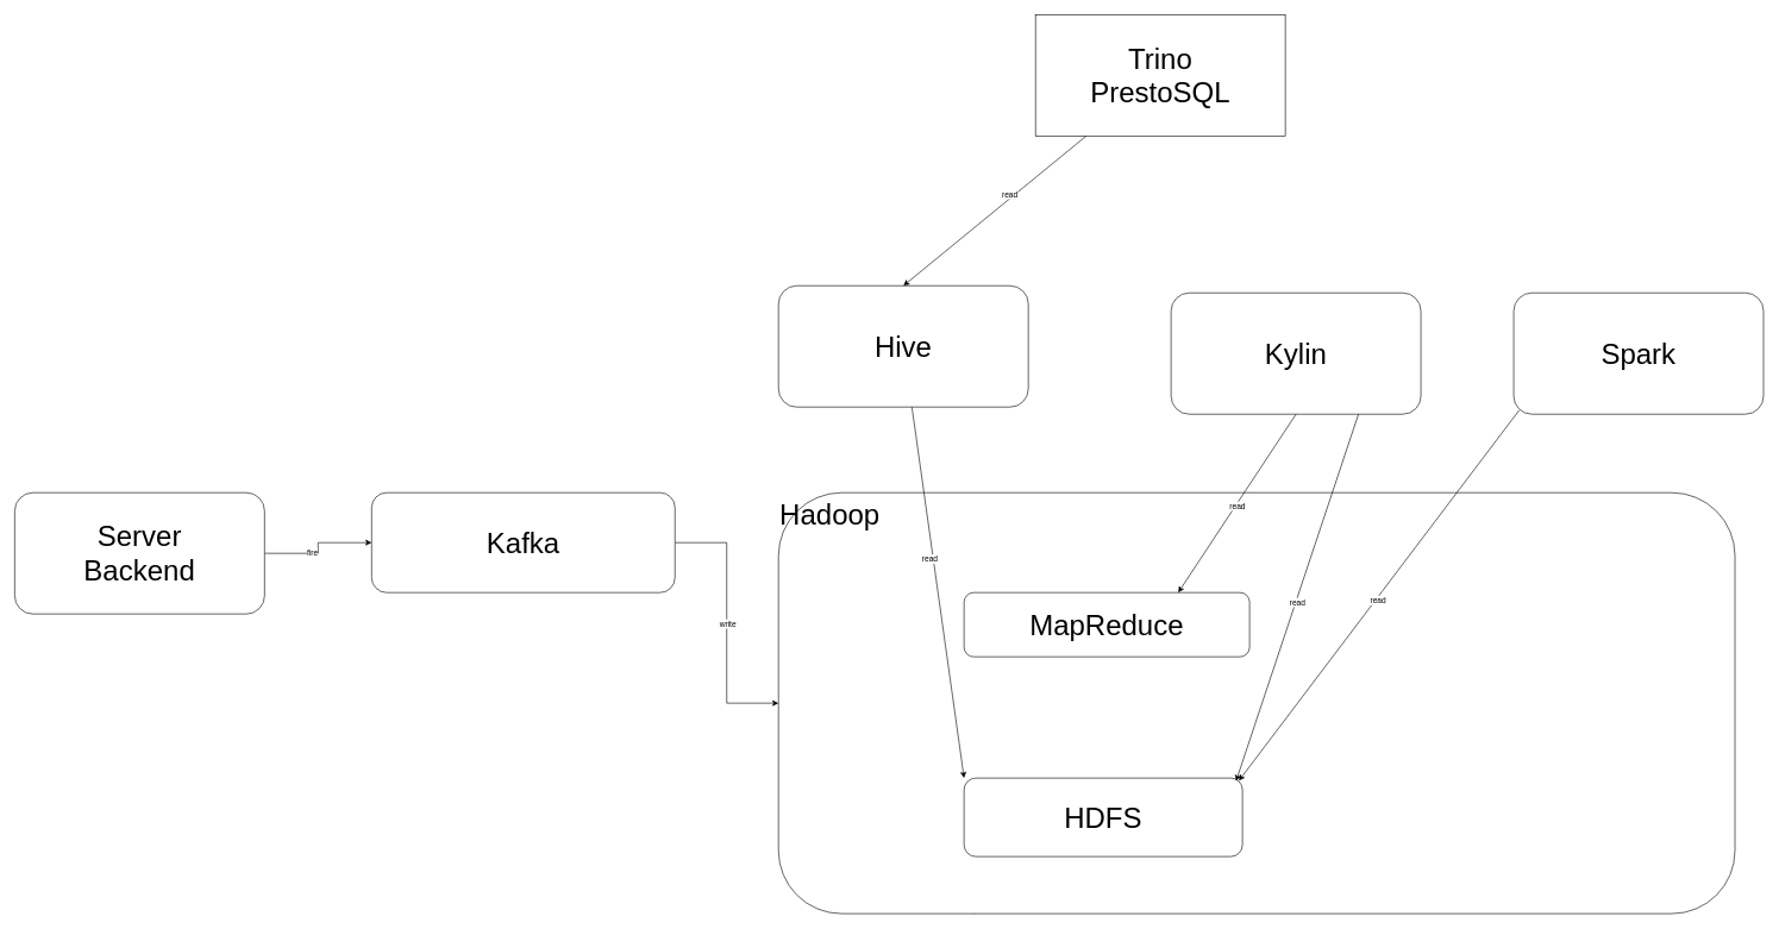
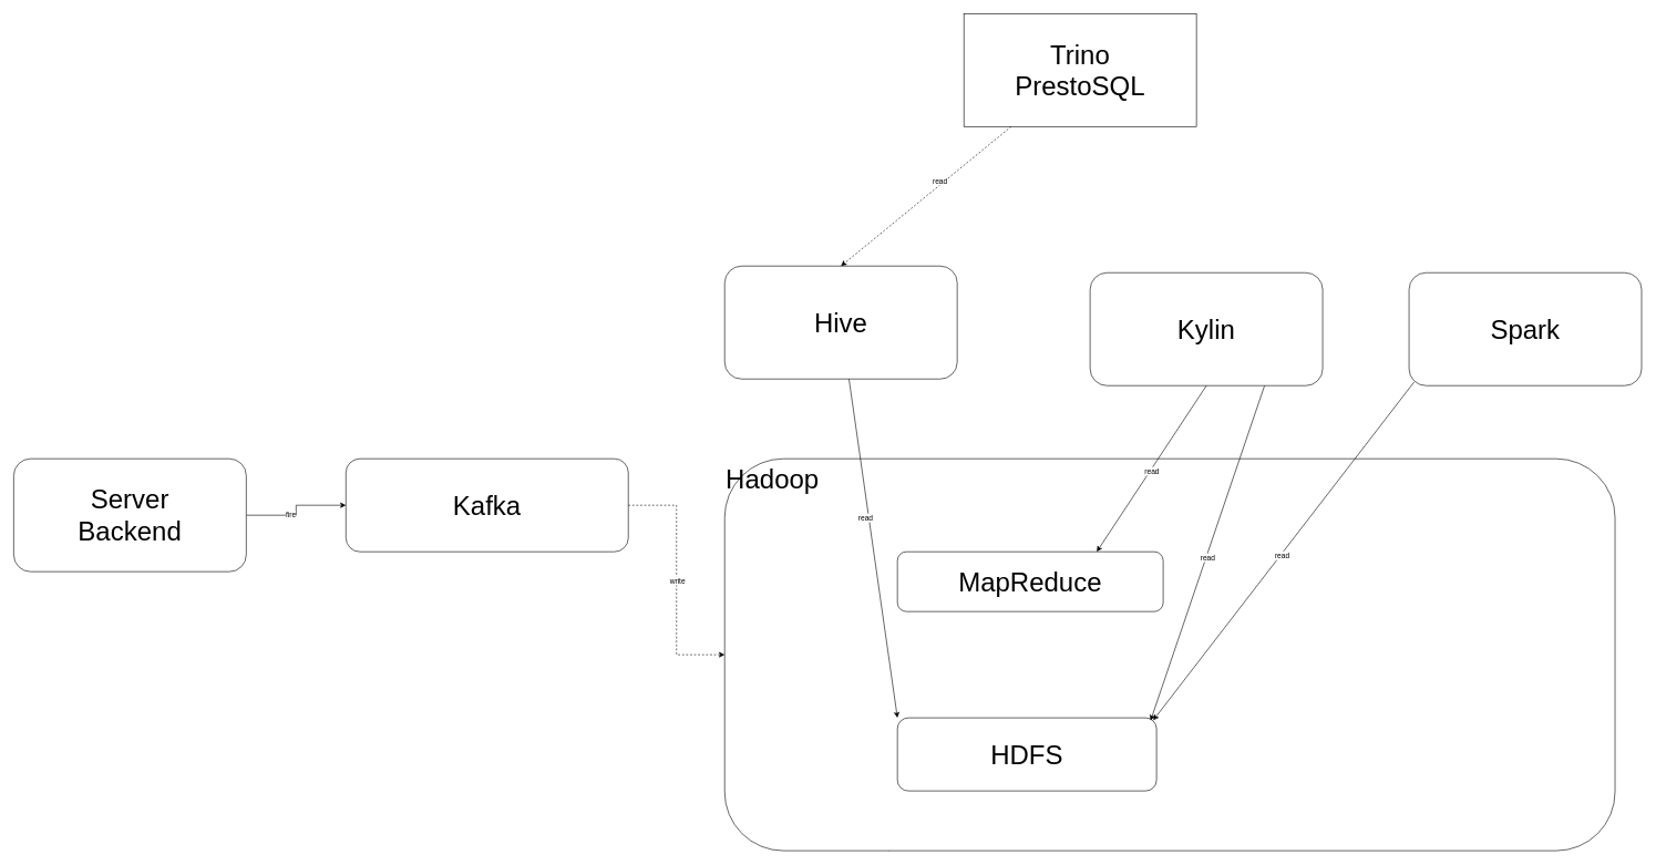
- <mxCell id="25" value="" style="endArrow=classic;html=1;rounded=0;entryX=0.5;entryY=0;entryDx=0;entryDy=0;" edge="1" parent="1" source="18" target="16"><mxGeometry width="50" height="50" relative="1" as="geometry"><mxPoint x="1287" y="580" as="sourcePoint" /><mxPoint x="1360" y="1090" as="targetPoint" /></mxGeometry></mxCell>
+ <mxCell id="25" value="" style="endArrow=classic;html=1;rounded=0;entryX=0.5;entryY=0;entryDx=0;entryDy=0;dashed=1;" edge="1" parent="1" source="18" target="16"><mxGeometry width="50" height="50" relative="1" as="geometry"><mxPoint x="1287" y="580" as="sourcePoint" /><mxPoint x="1360" y="1090" as="targetPoint" /></mxGeometry></mxCell>
- <mxCell id="5" style="edgeStyle=orthogonalEdgeStyle;rounded=0;orthogonalLoop=1;jettySize=auto;html=1;" edge="1" parent="1" source="7" target="10"><mxGeometry relative="1" as="geometry" /></mxCell>
+ <mxCell id="5" style="edgeStyle=orthogonalEdgeStyle;rounded=0;orthogonalLoop=1;jettySize=auto;html=1;dashed=1;" edge="1" parent="1" source="7" target="10"><mxGeometry relative="1" as="geometry" /></mxCell>
- <mxCell id="11" value="HDFS" style="rounded=1;whiteSpace=wrap;html=1;fontSize=40;" vertex="1" parent="1"><mxGeometry x="1350" y="1090" width="390" height="110" as="geometry" /></mxCell>
+ <mxCell id="11" value="HDFS" style="rounded=1;whiteSpace=wrap;html=1;fontSize=40;" vertex="1" parent="1"><mxGeometry x="1350" y="1080" width="390" height="110" as="geometry" /></mxCell>
